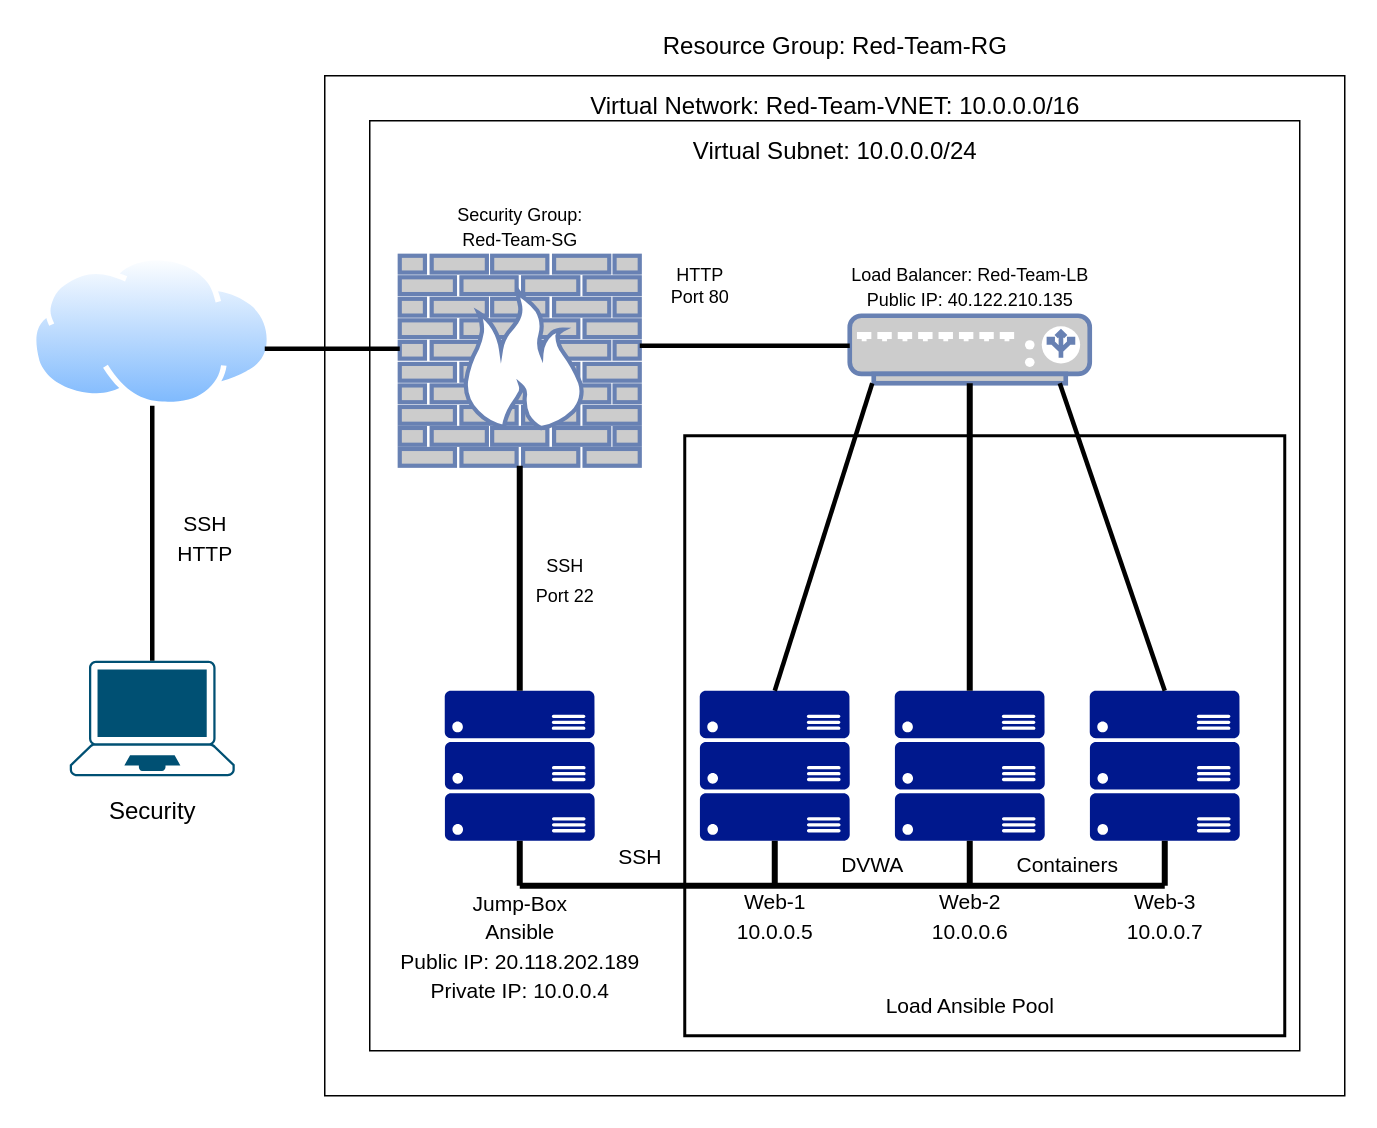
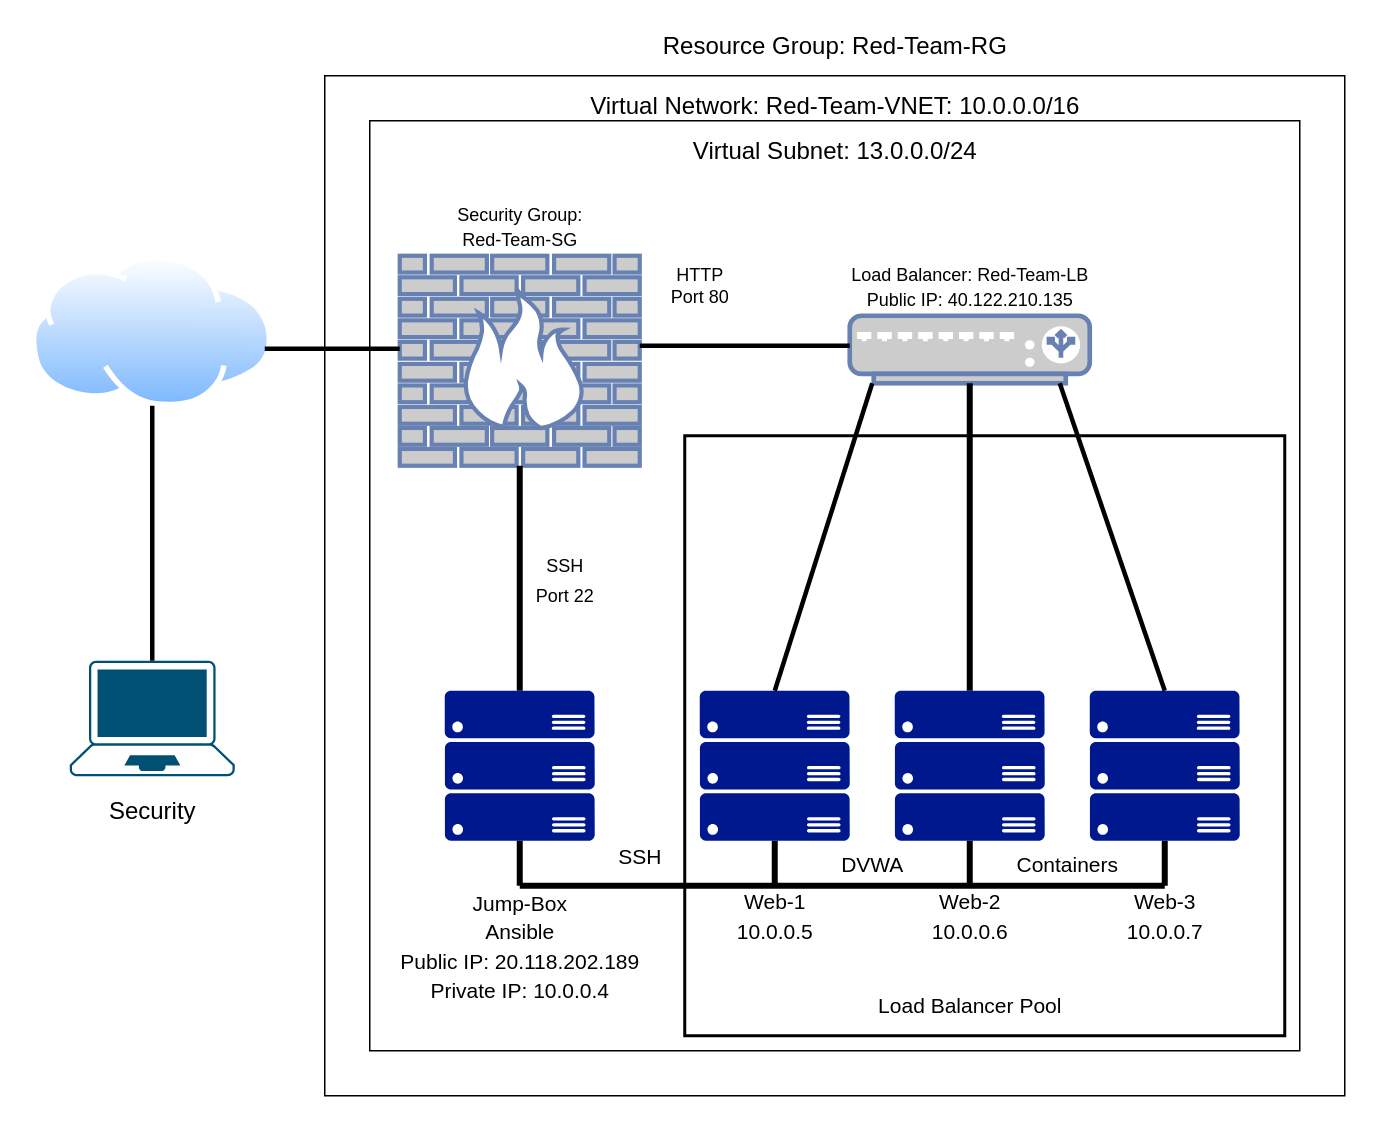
- <mxCell id="6" value="Virtual Subnet: 10.0.0.0/24" style="text;html=1;resizable=0;autosize=1;align=center;verticalAlign=middle;points=[];fillColor=none;strokeColor=none;rounded=0;fontSize=16;" parent="1" vertex="1"><mxGeometry x="456" y="90" width="200" height="20" as="geometry" /></mxCell>
+ <mxCell id="6" value="Virtual Subnet: 13.0.0.0/24" style="text;html=1;resizable=0;autosize=1;align=center;verticalAlign=middle;points=[];fillColor=none;strokeColor=none;rounded=0;fontSize=16;" parent="1" vertex="1"><mxGeometry x="456" y="90" width="200" height="20" as="geometry" /></mxCell>
- <mxCell id="28" value="&lt;font style=&quot;font-size: 14px&quot;&gt;SSH&lt;br&gt;HTTP&lt;/font&gt;" style="text;html=1;resizable=0;autosize=1;align=center;verticalAlign=middle;points=[];fillColor=none;strokeColor=none;rounded=0;fontSize=16;" parent="1" vertex="1"><mxGeometry x="111" y="332.5" width="50" height="50" as="geometry" /></mxCell>
- <mxCell id="41" value="Load Ansible Pool" style="text;html=1;resizable=0;autosize=1;align=center;verticalAlign=middle;points=[];fillColor=none;strokeColor=none;rounded=0;fontSize=14;" parent="1" vertex="1"><mxGeometry x="576" y="660" width="140" height="20" as="geometry" /></mxCell>
+ <mxCell id="41" value="Load Balancer Pool" style="text;html=1;resizable=0;autosize=1;align=center;verticalAlign=middle;points=[];fillColor=none;strokeColor=none;rounded=0;fontSize=14;" parent="1" vertex="1"><mxGeometry x="576" y="660" width="140" height="20" as="geometry" /></mxCell>
